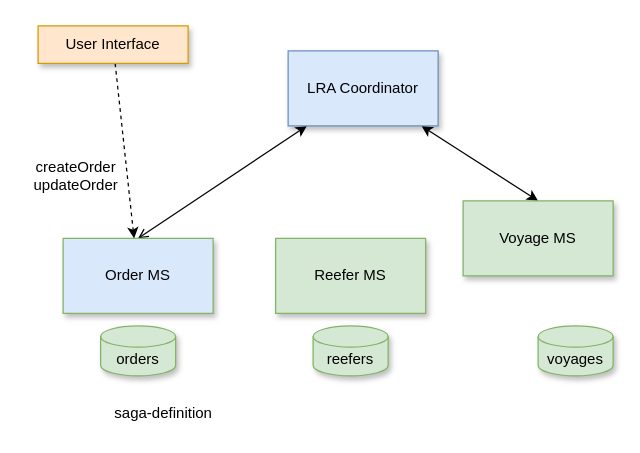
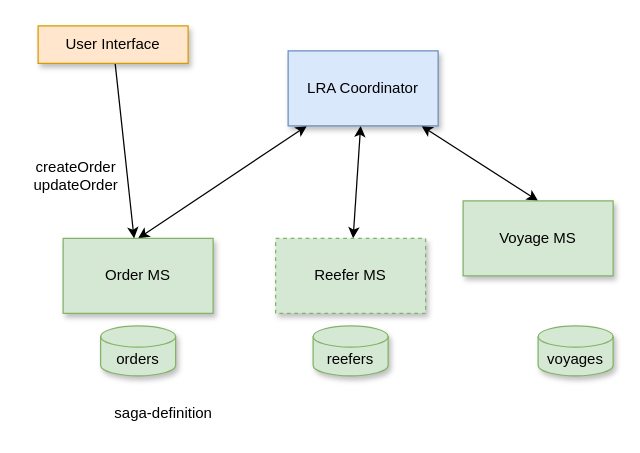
- <mxCell id="9" style="edgeStyle=none;html=1;startArrow=none;startFill=0;dashed=1;" edge="1" parent="1" source="10" target="6"><mxGeometry relative="1" as="geometry" /></mxCell>
+ <mxCell id="9" style="edgeStyle=none;html=1;startArrow=none;startFill=0;" edge="1" parent="1" source="10" target="6"><mxGeometry relative="1" as="geometry" /></mxCell>
+ <mxCell id="3" style="edgeStyle=none;html=1;startArrow=classic;startFill=1;" edge="1" parent="1" source="5" target="7"><mxGeometry relative="1" as="geometry" /></mxCell>
- <mxCell id="2" style="edgeStyle=none;html=1;entryX=0.5;entryY=0;entryDx=0;entryDy=0;startArrow=classic;startFill=1;endArrow=open;" edge="1" parent="1" source="5" target="6"><mxGeometry relative="1" as="geometry" /></mxCell>
+ <mxCell id="2" style="edgeStyle=none;html=1;entryX=0.5;entryY=0;entryDx=0;entryDy=0;startArrow=classic;startFill=1;" edge="1" parent="1" source="5" target="6"><mxGeometry relative="1" as="geometry" /></mxCell>
- <mxCell id="6" value="Order MS" style="rounded=0;whiteSpace=wrap;html=1;shadow=1;fillColor=#dae8fc;strokeColor=#82b366;" vertex="1" parent="1"><mxGeometry x="50" y="190" width="120" height="60" as="geometry" /></mxCell>
+ <mxCell id="6" value="Order MS" style="rounded=0;whiteSpace=wrap;html=1;shadow=1;fillColor=#d5e8d4;strokeColor=#82b366;" vertex="1" parent="1"><mxGeometry x="50" y="190" width="120" height="60" as="geometry" /></mxCell>
- <mxCell id="7" value="Reefer MS" style="rounded=0;whiteSpace=wrap;html=1;shadow=1;fillColor=#d5e8d4;strokeColor=#82b366;" vertex="1" parent="1"><mxGeometry x="220" y="190" width="120" height="60" as="geometry" /></mxCell>
+ <mxCell id="7" value="Reefer MS" style="rounded=0;whiteSpace=wrap;html=1;shadow=1;fillColor=#d5e8d4;strokeColor=#82b366;dashed=1;" vertex="1" parent="1"><mxGeometry x="220" y="190" width="120" height="60" as="geometry" /></mxCell>
